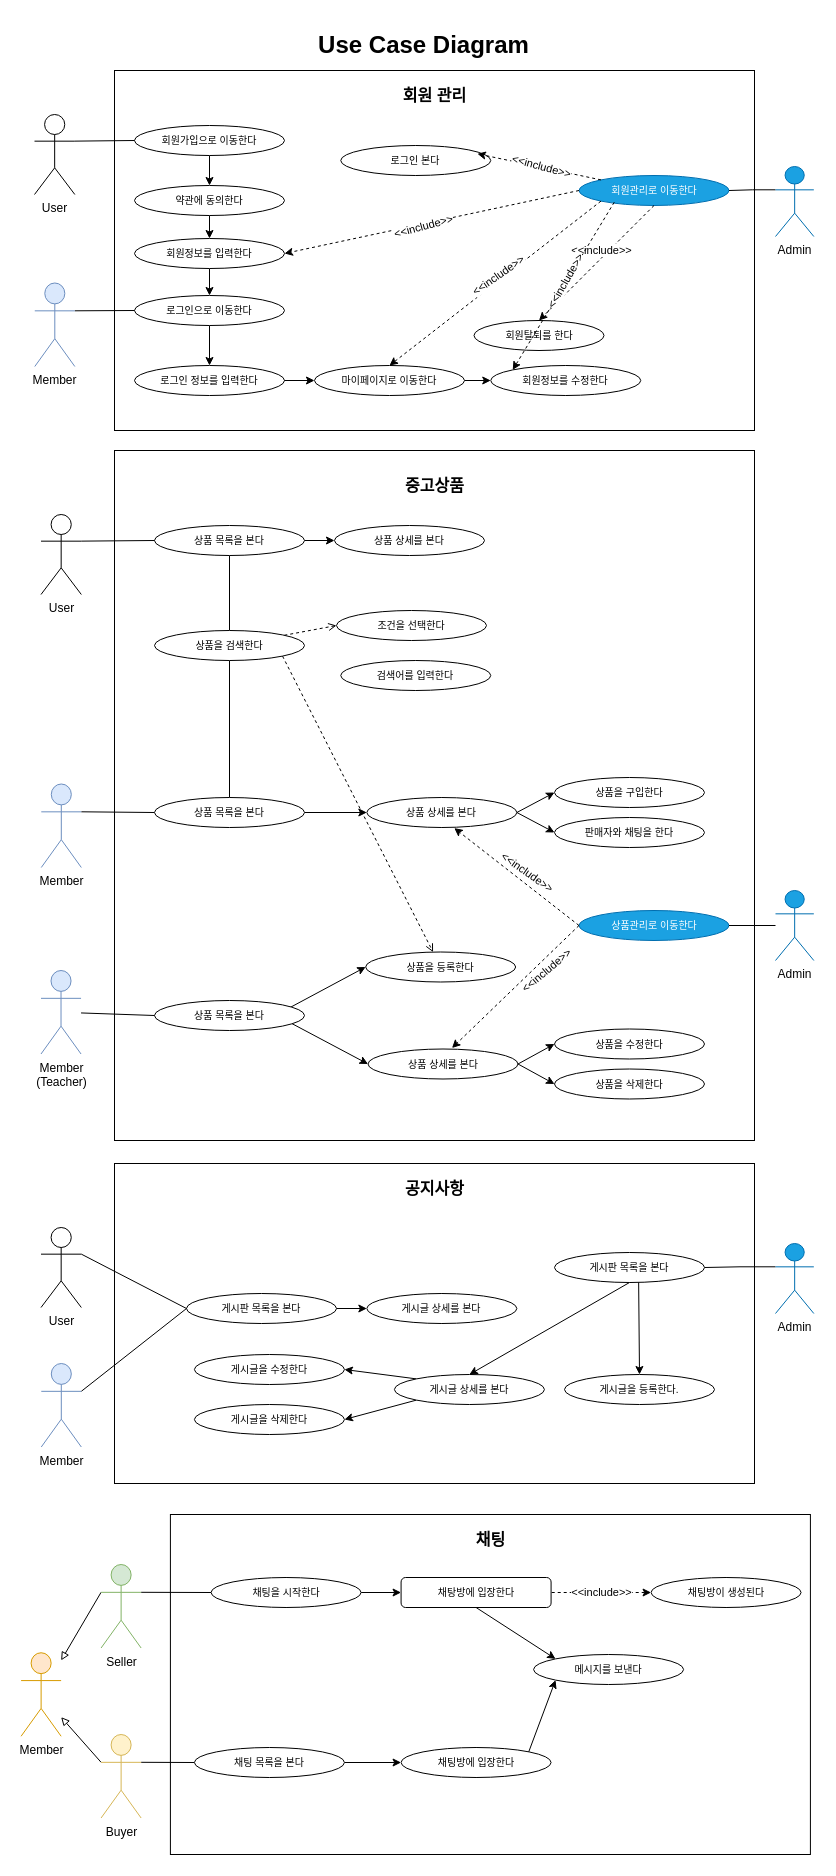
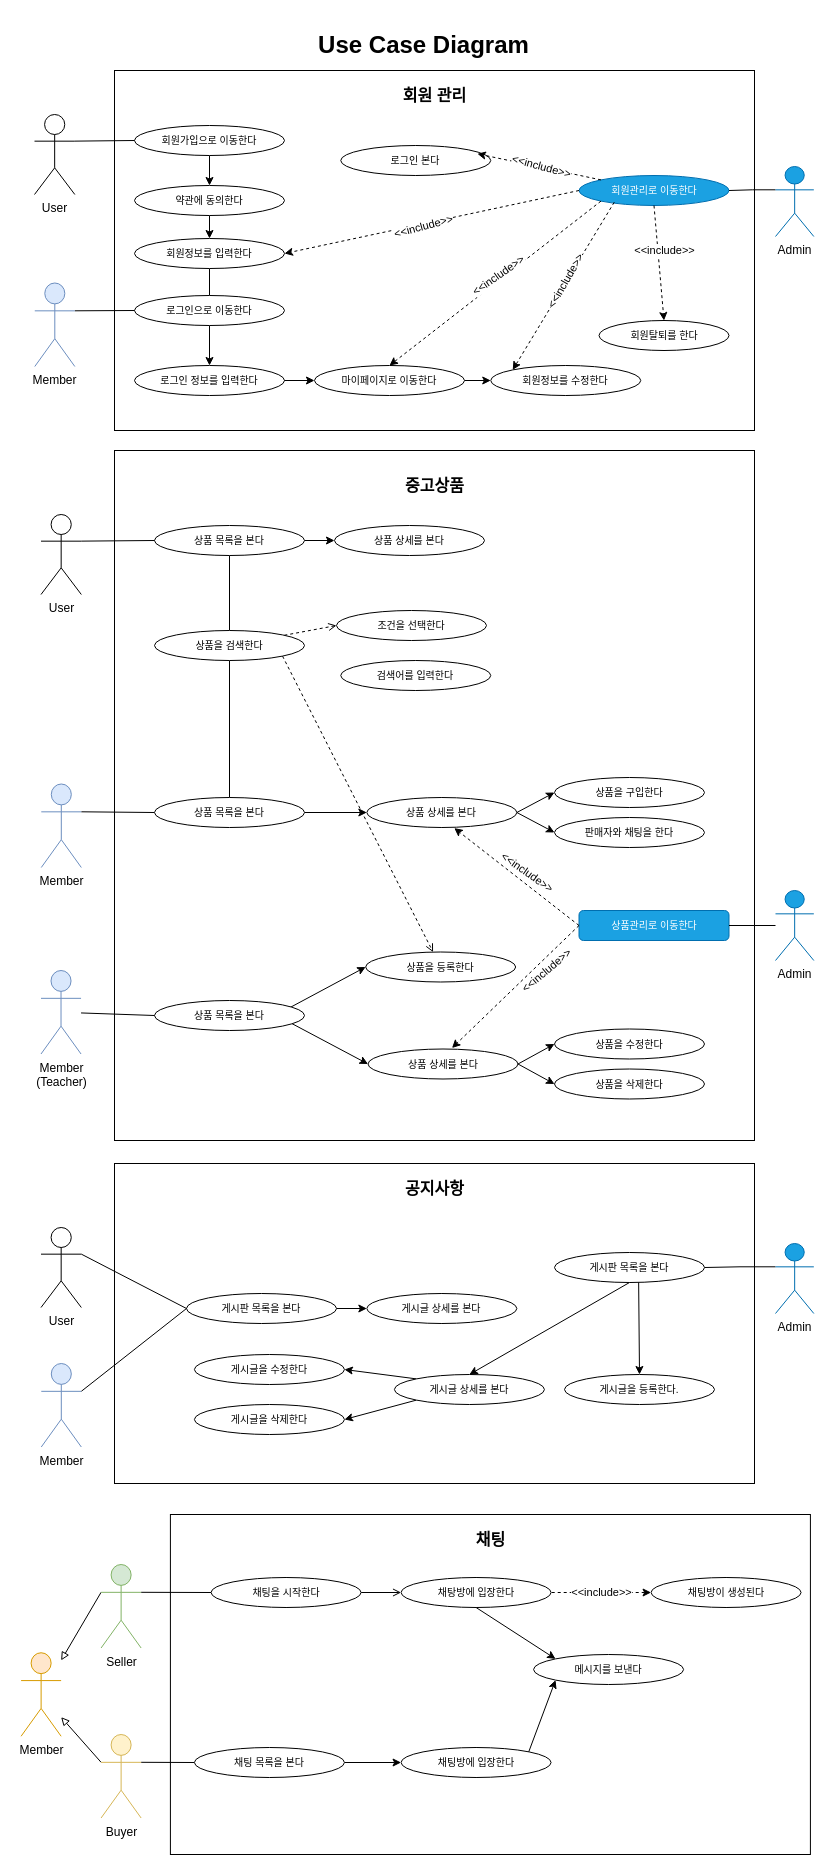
- <mxCell id="7" style="edgeStyle=orthogonalEdgeStyle;rounded=0;orthogonalLoop=1;jettySize=auto;html=1;exitX=0.5;exitY=1;exitDx=0;exitDy=0;" parent="1" source="8" target="10" edge="1"><mxGeometry relative="1" as="geometry" /></mxCell>
+ <mxCell id="7" style="edgeStyle=orthogonalEdgeStyle;rounded=0;orthogonalLoop=1;jettySize=auto;html=1;exitX=0.5;exitY=1;exitDx=0;exitDy=0;endArrow=none;" parent="1" source="8" target="10" edge="1"><mxGeometry relative="1" as="geometry" /></mxCell>
- <mxCell id="12" value="회원탈퇴를 한다" style="ellipse;whiteSpace=wrap;html=1;fontSize=10;" parent="1" vertex="1"><mxGeometry x="473.5" y="320" width="130" height="30" as="geometry" /></mxCell>
+ <mxCell id="12" value="회원탈퇴를 한다" style="ellipse;whiteSpace=wrap;html=1;fontSize=10;" parent="1" vertex="1"><mxGeometry x="598.5" y="320" width="130" height="30" as="geometry" /></mxCell>
- <mxCell id="54" value="상품관리로 이동한다" style="ellipse;whiteSpace=wrap;html=1;fillColor=#1ba1e2;strokeColor=#006EAF;fontColor=#ffffff;fontSize=10;" parent="1" vertex="1"><mxGeometry x="578.5" y="910" width="150" height="30" as="geometry" /></mxCell>
+ <mxCell id="54" value="상품관리로 이동한다" style="whiteSpace=wrap;html=1;fillColor=#1ba1e2;strokeColor=#006EAF;fontColor=#ffffff;fontSize=10;rounded=1;" parent="1" vertex="1"><mxGeometry x="578.5" y="910" width="150" height="30" as="geometry" /></mxCell>
- <mxCell id="84" style="rounded=0;orthogonalLoop=1;jettySize=auto;html=1;exitX=1;exitY=0.5;exitDx=0;exitDy=0;entryX=0;entryY=0.5;entryDx=0;entryDy=0;" parent="1" source="85" target="89" edge="1"><mxGeometry relative="1" as="geometry" /></mxCell>
+ <mxCell id="84" style="rounded=0;orthogonalLoop=1;jettySize=auto;html=1;exitX=1;exitY=0.5;exitDx=0;exitDy=0;entryX=0;entryY=0.5;entryDx=0;entryDy=0;endArrow=open;" parent="1" source="85" target="89" edge="1"><mxGeometry relative="1" as="geometry" /></mxCell>
- <mxCell id="89" value="채탕방에 입장한다" style="whiteSpace=wrap;html=1;fontSize=10;rounded=1;" parent="1" vertex="1"><mxGeometry x="400.58" y="1577" width="150" height="30" as="geometry" /></mxCell>
+ <mxCell id="89" value="채탕방에 입장한다" style="ellipse;whiteSpace=wrap;html=1;fontSize=10;" parent="1" vertex="1"><mxGeometry x="400.58" y="1577" width="150" height="30" as="geometry" /></mxCell>
